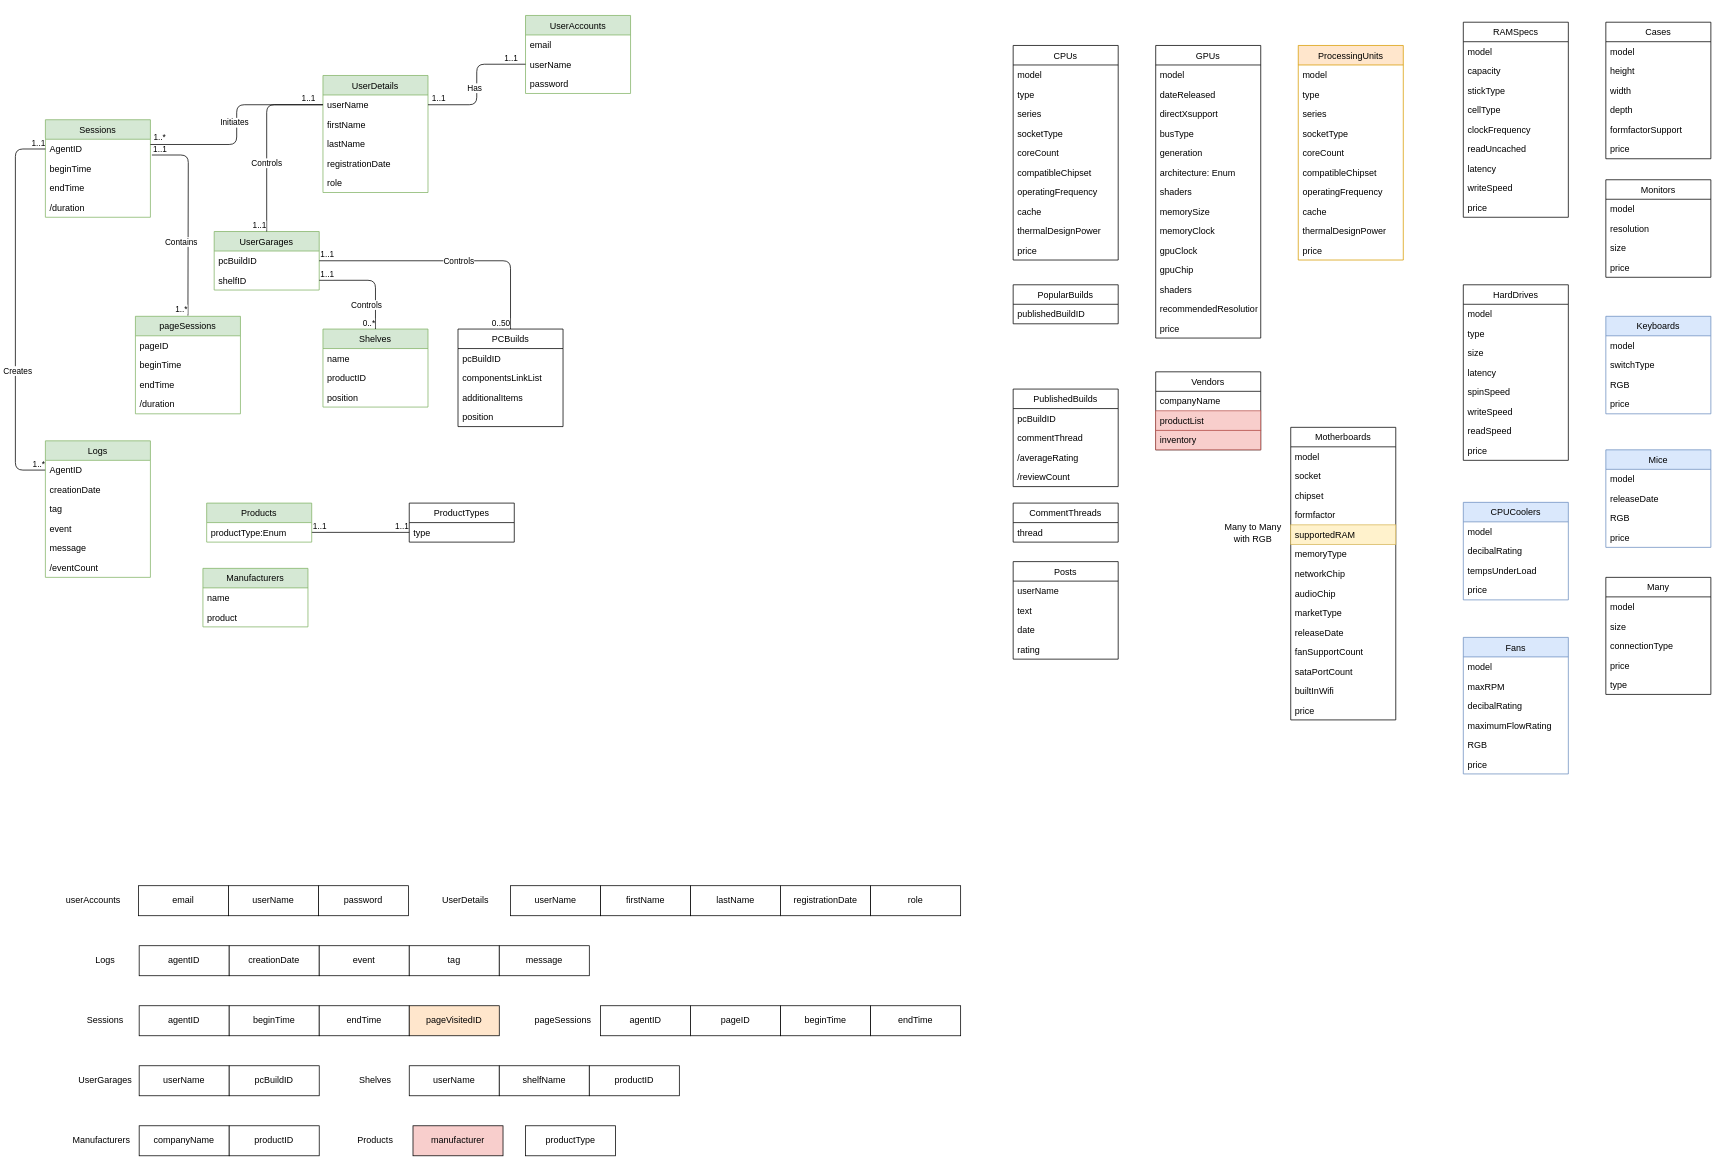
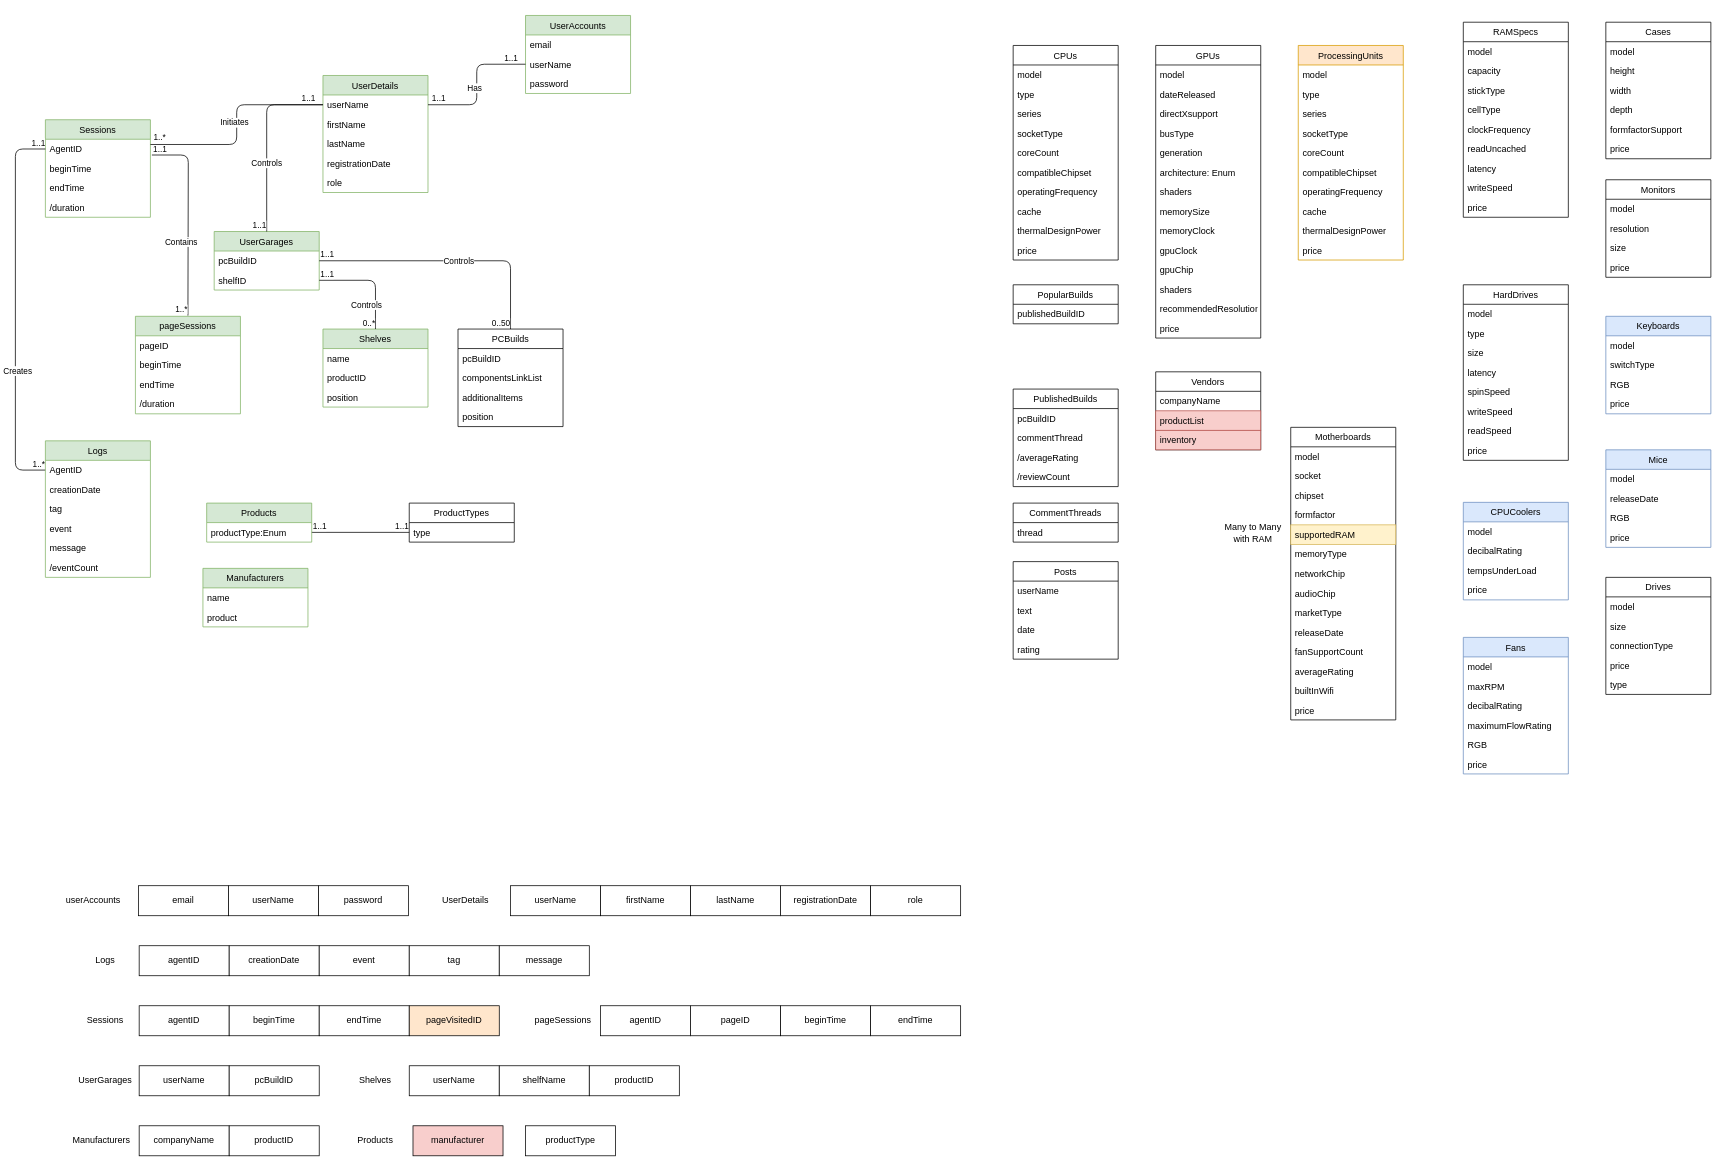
- <mxCell id="210" value="Many to Many with RGB" style="text;html=1;strokeColor=none;fillColor=none;align=center;verticalAlign=middle;whiteSpace=wrap;rounded=0;" parent="1" vertex="1"><mxGeometry x="1630" y="700" width="80" height="20" as="geometry" /></mxCell>
+ <mxCell id="210" value="Many to Many with RAM" style="text;html=1;strokeColor=none;fillColor=none;align=center;verticalAlign=middle;whiteSpace=wrap;rounded=0;" parent="1" vertex="1"><mxGeometry x="1630" y="700" width="80" height="20" as="geometry" /></mxCell>
- <mxCell id="61" value="Many" style="swimlane;fontStyle=0;childLayout=stackLayout;horizontal=1;startSize=26;horizontalStack=0;resizeParent=1;resizeParentMax=0;resizeLast=0;collapsible=1;marginBottom=0;" parent="1" vertex="1"><mxGeometry x="2140" y="769" width="140" height="156" as="geometry" /></mxCell>
+ <mxCell id="61" value="Drives" style="swimlane;fontStyle=0;childLayout=stackLayout;horizontal=1;startSize=26;horizontalStack=0;resizeParent=1;resizeParentMax=0;resizeLast=0;collapsible=1;marginBottom=0;" parent="1" vertex="1"><mxGeometry x="2140" y="769" width="140" height="156" as="geometry" /></mxCell>
- <mxCell id="79" value="sataPortCount" style="text;strokeColor=none;fillColor=none;align=left;verticalAlign=top;spacingLeft=4;spacingRight=4;overflow=hidden;rotatable=0;points=[[0,0.5],[1,0.5]];portConstraint=eastwest;" parent="67" vertex="1"><mxGeometry y="312" width="140" height="26" as="geometry" /></mxCell>
+ <mxCell id="79" value="averageRating" style="text;strokeColor=none;fillColor=none;align=left;verticalAlign=top;spacingLeft=4;spacingRight=4;overflow=hidden;rotatable=0;points=[[0,0.5],[1,0.5]];portConstraint=eastwest;" parent="67" vertex="1"><mxGeometry y="312" width="140" height="26" as="geometry" /></mxCell>
